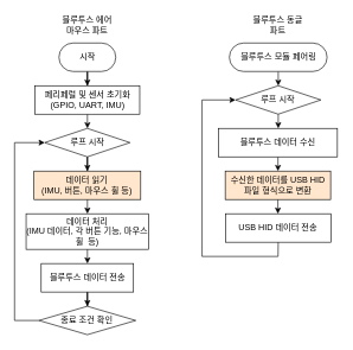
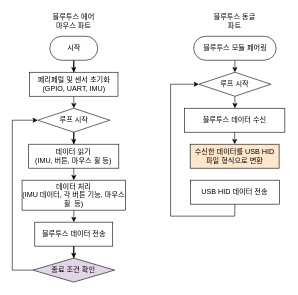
- <mxCell id="7" value="데이터 읽기&lt;br&gt;(IMU, 버튼, 마우스 휠 등)" style="rounded=0;whiteSpace=wrap;html=1;fillColor=#ffe6cc;" parent="1" vertex="1"><mxGeometry x="47.38" y="240" width="150.25" height="40" as="geometry" /></mxCell>
+ <mxCell id="7" value="데이터 읽기&lt;br&gt;(IMU, 버튼, 마우스 휠 등)" style="rounded=0;whiteSpace=wrap;html=1;" parent="1" vertex="1"><mxGeometry x="47.38" y="240" width="150.25" height="40" as="geometry" /></mxCell>
- <mxCell id="21" style="edgeStyle=orthogonalEdgeStyle;rounded=0;orthogonalLoop=1;jettySize=auto;html=1;entryX=0.5;entryY=0;entryDx=0;entryDy=0;" edge="1" parent="1" source="22" target="27"><mxGeometry relative="1" as="geometry" /></mxCell>
- <mxCell id="24" value="종료 조건 확인" style="rhombus;whiteSpace=wrap;html=1;" parent="1" vertex="1"><mxGeometry x="54.39" y="430" width="136.25" height="40" as="geometry" /></mxCell>
+ <mxCell id="24" value="종료 조건 확인" style="rhombus;whiteSpace=wrap;html=1;fillColor=#e1d5e7;" parent="1" vertex="1"><mxGeometry x="54.39" y="430" width="136.25" height="40" as="geometry" /></mxCell>
